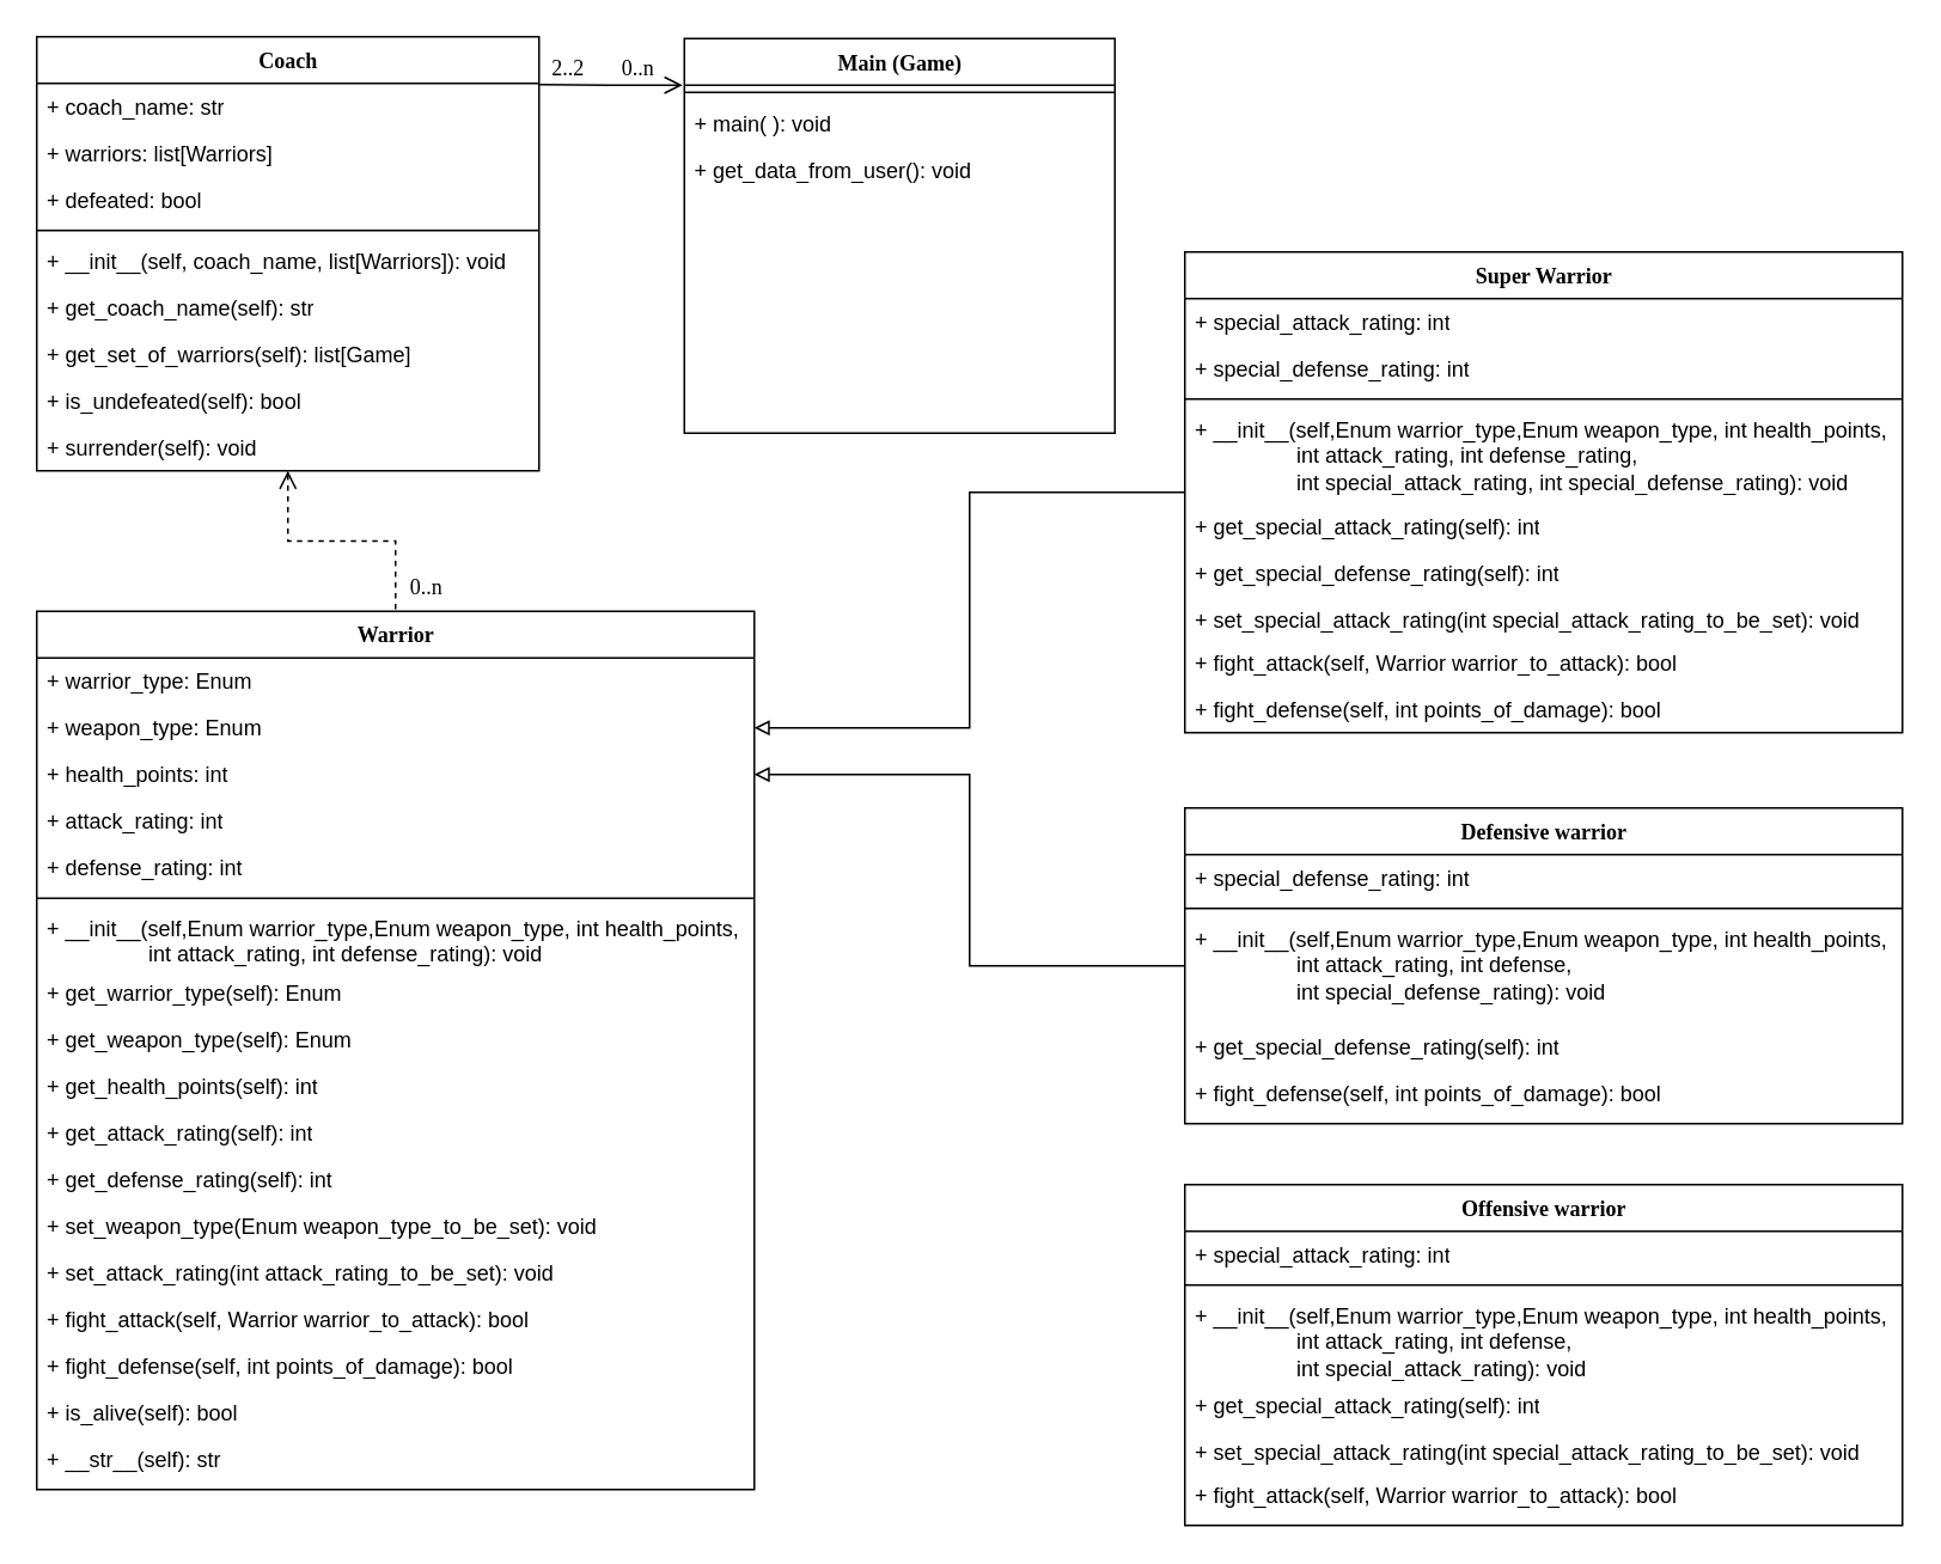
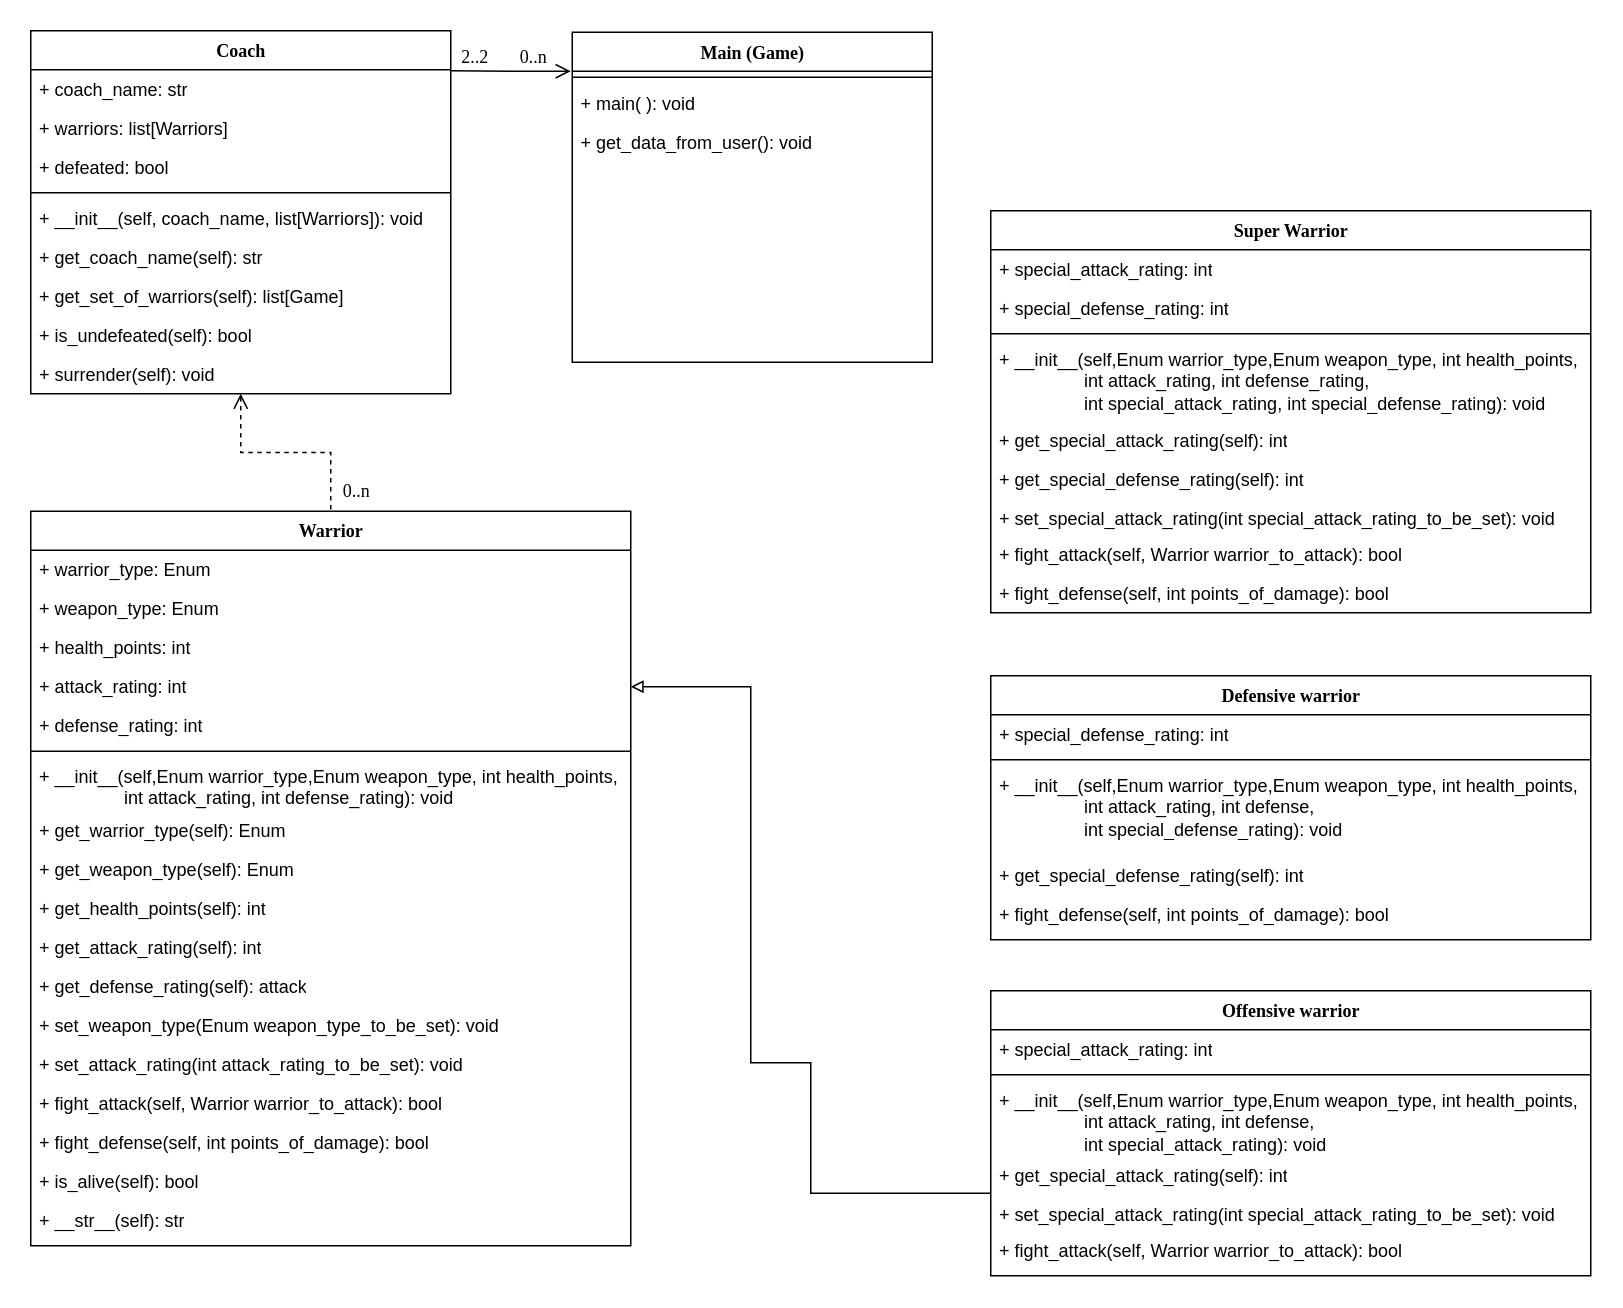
- <mxCell id="19" style="edgeStyle=orthogonalEdgeStyle;rounded=0;orthogonalLoop=1;jettySize=auto;html=1;exitX=0;exitY=0.5;exitDx=0;exitDy=0;entryX=1;entryY=0.5;entryDx=0;entryDy=0;startArrow=none;startFill=0;endArrow=block;endFill=0;" parent="1" source="20" target="47" edge="1"><mxGeometry relative="1" as="geometry" /></mxCell>
- <mxCell id="30" style="edgeStyle=orthogonalEdgeStyle;rounded=0;orthogonalLoop=1;jettySize=auto;html=1;exitX=0;exitY=0.5;exitDx=0;exitDy=0;entryX=1;entryY=0.5;entryDx=0;entryDy=0;startArrow=none;startFill=0;endArrow=block;endFill=0;" parent="1" source="31" target="48" edge="1"><mxGeometry relative="1" as="geometry" /></mxCell>
- <mxCell id="57" value="+ get_defense_rating(self): int" style="text;html=1;strokeColor=none;fillColor=none;align=left;verticalAlign=top;spacingLeft=4;spacingRight=4;whiteSpace=wrap;overflow=hidden;rotatable=0;points=[[0,0.5],[1,0.5]];portConstraint=eastwest;" parent="45" vertex="1"><mxGeometry y="304" width="400" height="26" as="geometry" /></mxCell>
+ <mxCell id="57" value="+ get_defense_rating(self): attack" style="text;html=1;strokeColor=none;fillColor=none;align=left;verticalAlign=top;spacingLeft=4;spacingRight=4;whiteSpace=wrap;overflow=hidden;rotatable=0;points=[[0,0.5],[1,0.5]];portConstraint=eastwest;" parent="45" vertex="1"><mxGeometry y="304" width="400" height="26" as="geometry" /></mxCell>
+ <mxCell id="37" style="edgeStyle=orthogonalEdgeStyle;rounded=0;orthogonalLoop=1;jettySize=auto;html=1;exitX=0;exitY=0.5;exitDx=0;exitDy=0;startArrow=none;startFill=0;endArrow=block;endFill=0;entryX=1;entryY=0.5;entryDx=0;entryDy=0;" parent="1" source="38" target="49" edge="1"><mxGeometry relative="1" as="geometry"><mxPoint x="260" y="460" as="targetPoint" /><Array as="points"><mxPoint x="660" y="795" /><mxPoint x="540" y="795" /><mxPoint x="540" y="708" /><mxPoint x="500" y="708" /><mxPoint x="500" y="457" /></Array></mxGeometry></mxCell>
